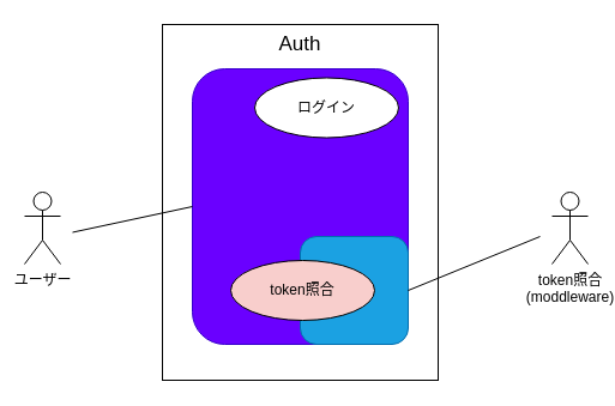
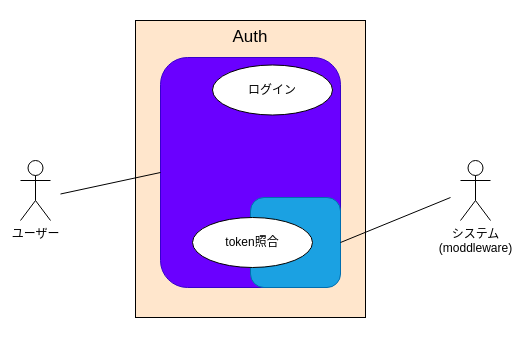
- <mxCell id="2" value="Auth" style="rounded=0;whiteSpace=wrap;html=1;fontSize=17;verticalAlign=top;" vertex="1" parent="1"><mxGeometry x="135" y="20" width="230" height="297" as="geometry" /></mxCell>
+ <mxCell id="2" value="Auth" style="rounded=0;whiteSpace=wrap;html=1;fontSize=17;verticalAlign=top;fillColor=#ffe6cc;" vertex="1" parent="1"><mxGeometry x="135" y="20" width="230" height="297" as="geometry" /></mxCell>
- <mxCell id="7" value="token照合&lt;br&gt;(moddleware)" style="shape=umlActor;verticalLabelPosition=bottom;verticalAlign=top;html=1;outlineConnect=0;" vertex="1" parent="1"><mxGeometry x="460" y="160" width="30" height="60" as="geometry" /></mxCell>
+ <mxCell id="7" value="システム&lt;br&gt;(moddleware)" style="shape=umlActor;verticalLabelPosition=bottom;verticalAlign=top;html=1;outlineConnect=0;" vertex="1" parent="1"><mxGeometry x="460" y="160" width="30" height="60" as="geometry" /></mxCell>
- <mxCell id="6" value="token照合" style="ellipse;whiteSpace=wrap;html=1;fillColor=#f8cecc;" vertex="1" parent="1"><mxGeometry x="192" y="217" width="120" height="50" as="geometry" /></mxCell>
+ <mxCell id="6" value="token照合" style="ellipse;whiteSpace=wrap;html=1;" vertex="1" parent="1"><mxGeometry x="192" y="217" width="120" height="50" as="geometry" /></mxCell>
